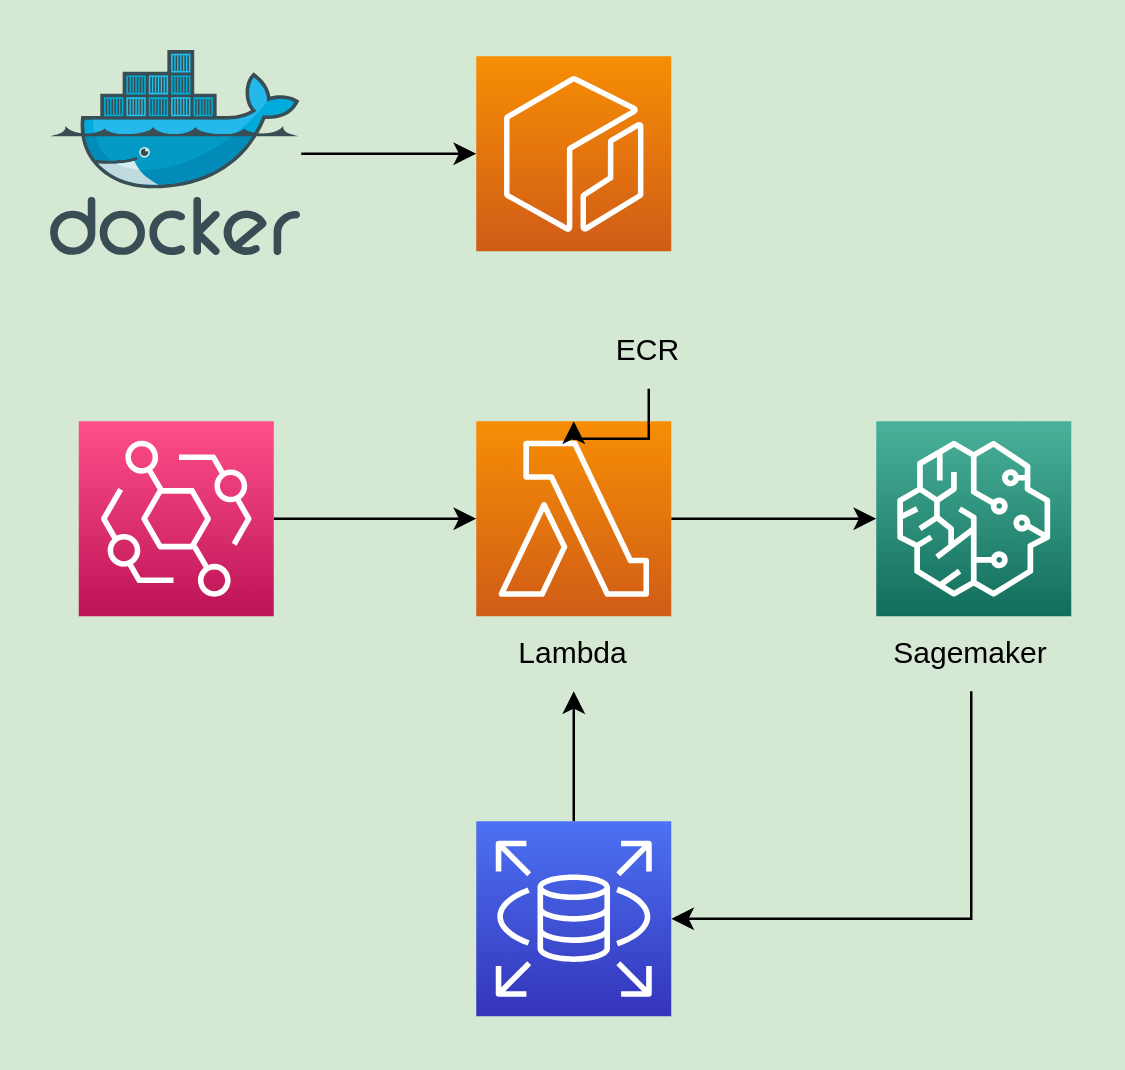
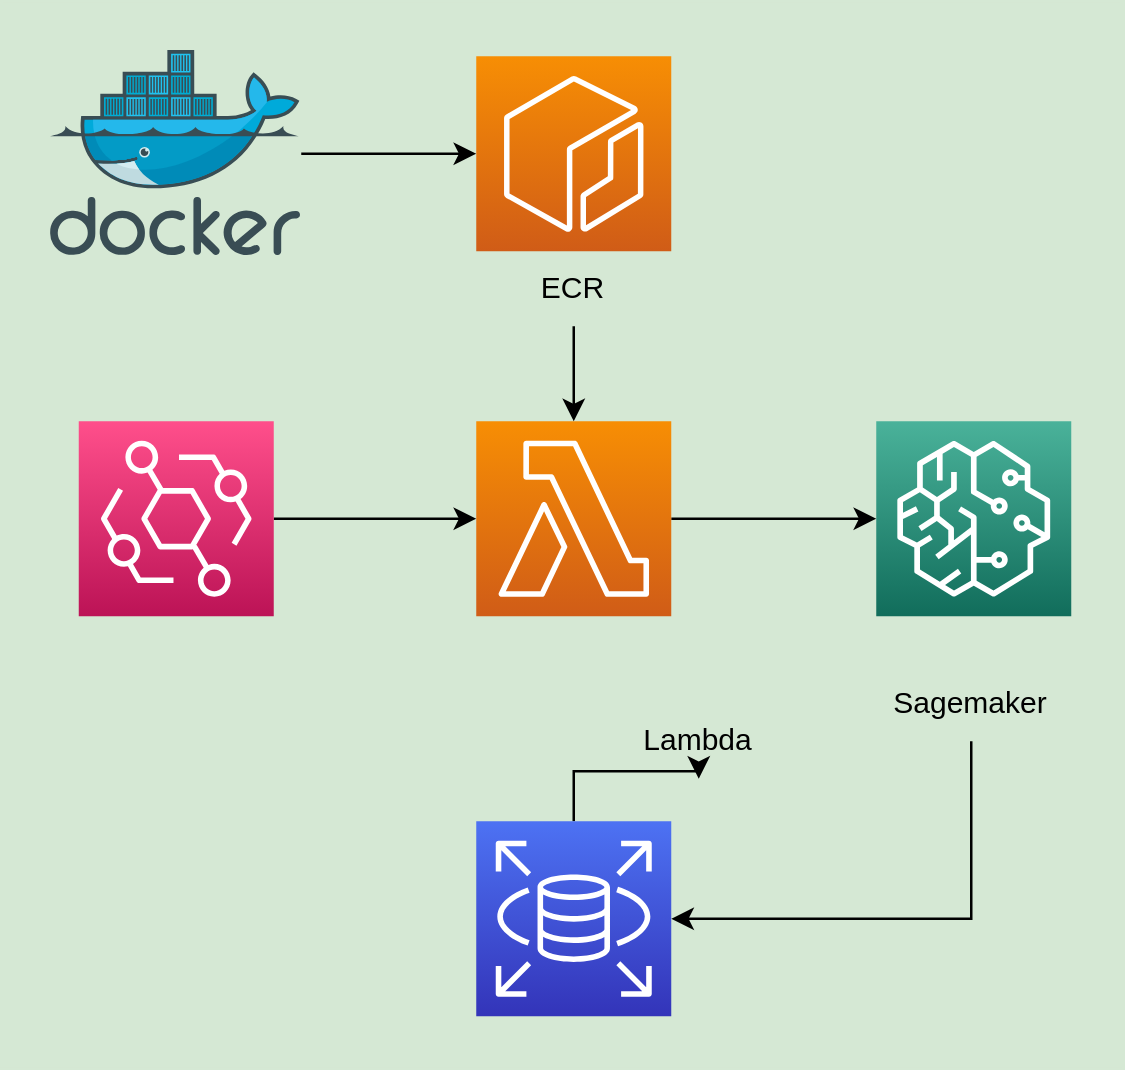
- <mxCell id="14" value="ECR" style="text;html=1;strokeColor=none;fillColor=none;align=center;verticalAlign=middle;whiteSpace=wrap;rounded=0;" vertex="1" parent="1"><mxGeometry x="219" y="125" width="80" height="30" as="geometry" /></mxCell>
+ <mxCell id="14" value="ECR" style="text;html=1;strokeColor=none;fillColor=none;align=center;verticalAlign=middle;whiteSpace=wrap;rounded=0;" vertex="1" parent="1"><mxGeometry x="189" y="100" width="80" height="30" as="geometry" /></mxCell>
- <mxCell id="10" value="Lambda" style="text;html=1;strokeColor=none;fillColor=none;align=center;verticalAlign=middle;whiteSpace=wrap;rounded=0;" vertex="1" parent="1"><mxGeometry x="189" y="246" width="80" height="30" as="geometry" /></mxCell>
+ <mxCell id="10" value="Lambda" style="text;html=1;strokeColor=none;fillColor=none;align=center;verticalAlign=middle;whiteSpace=wrap;rounded=0;" vertex="1" parent="1"><mxGeometry x="239" y="281" width="80" height="30" as="geometry" /></mxCell>
- <mxCell id="12" value="Sagemaker" style="text;html=1;strokeColor=none;fillColor=none;align=center;verticalAlign=middle;whiteSpace=wrap;rounded=0;" vertex="1" parent="1"><mxGeometry x="348" y="246" width="80" height="30" as="geometry" /></mxCell>
+ <mxCell id="12" value="Sagemaker" style="text;html=1;strokeColor=none;fillColor=none;align=center;verticalAlign=middle;whiteSpace=wrap;rounded=0;" vertex="1" parent="1"><mxGeometry x="348" y="266" width="80" height="30" as="geometry" /></mxCell>
